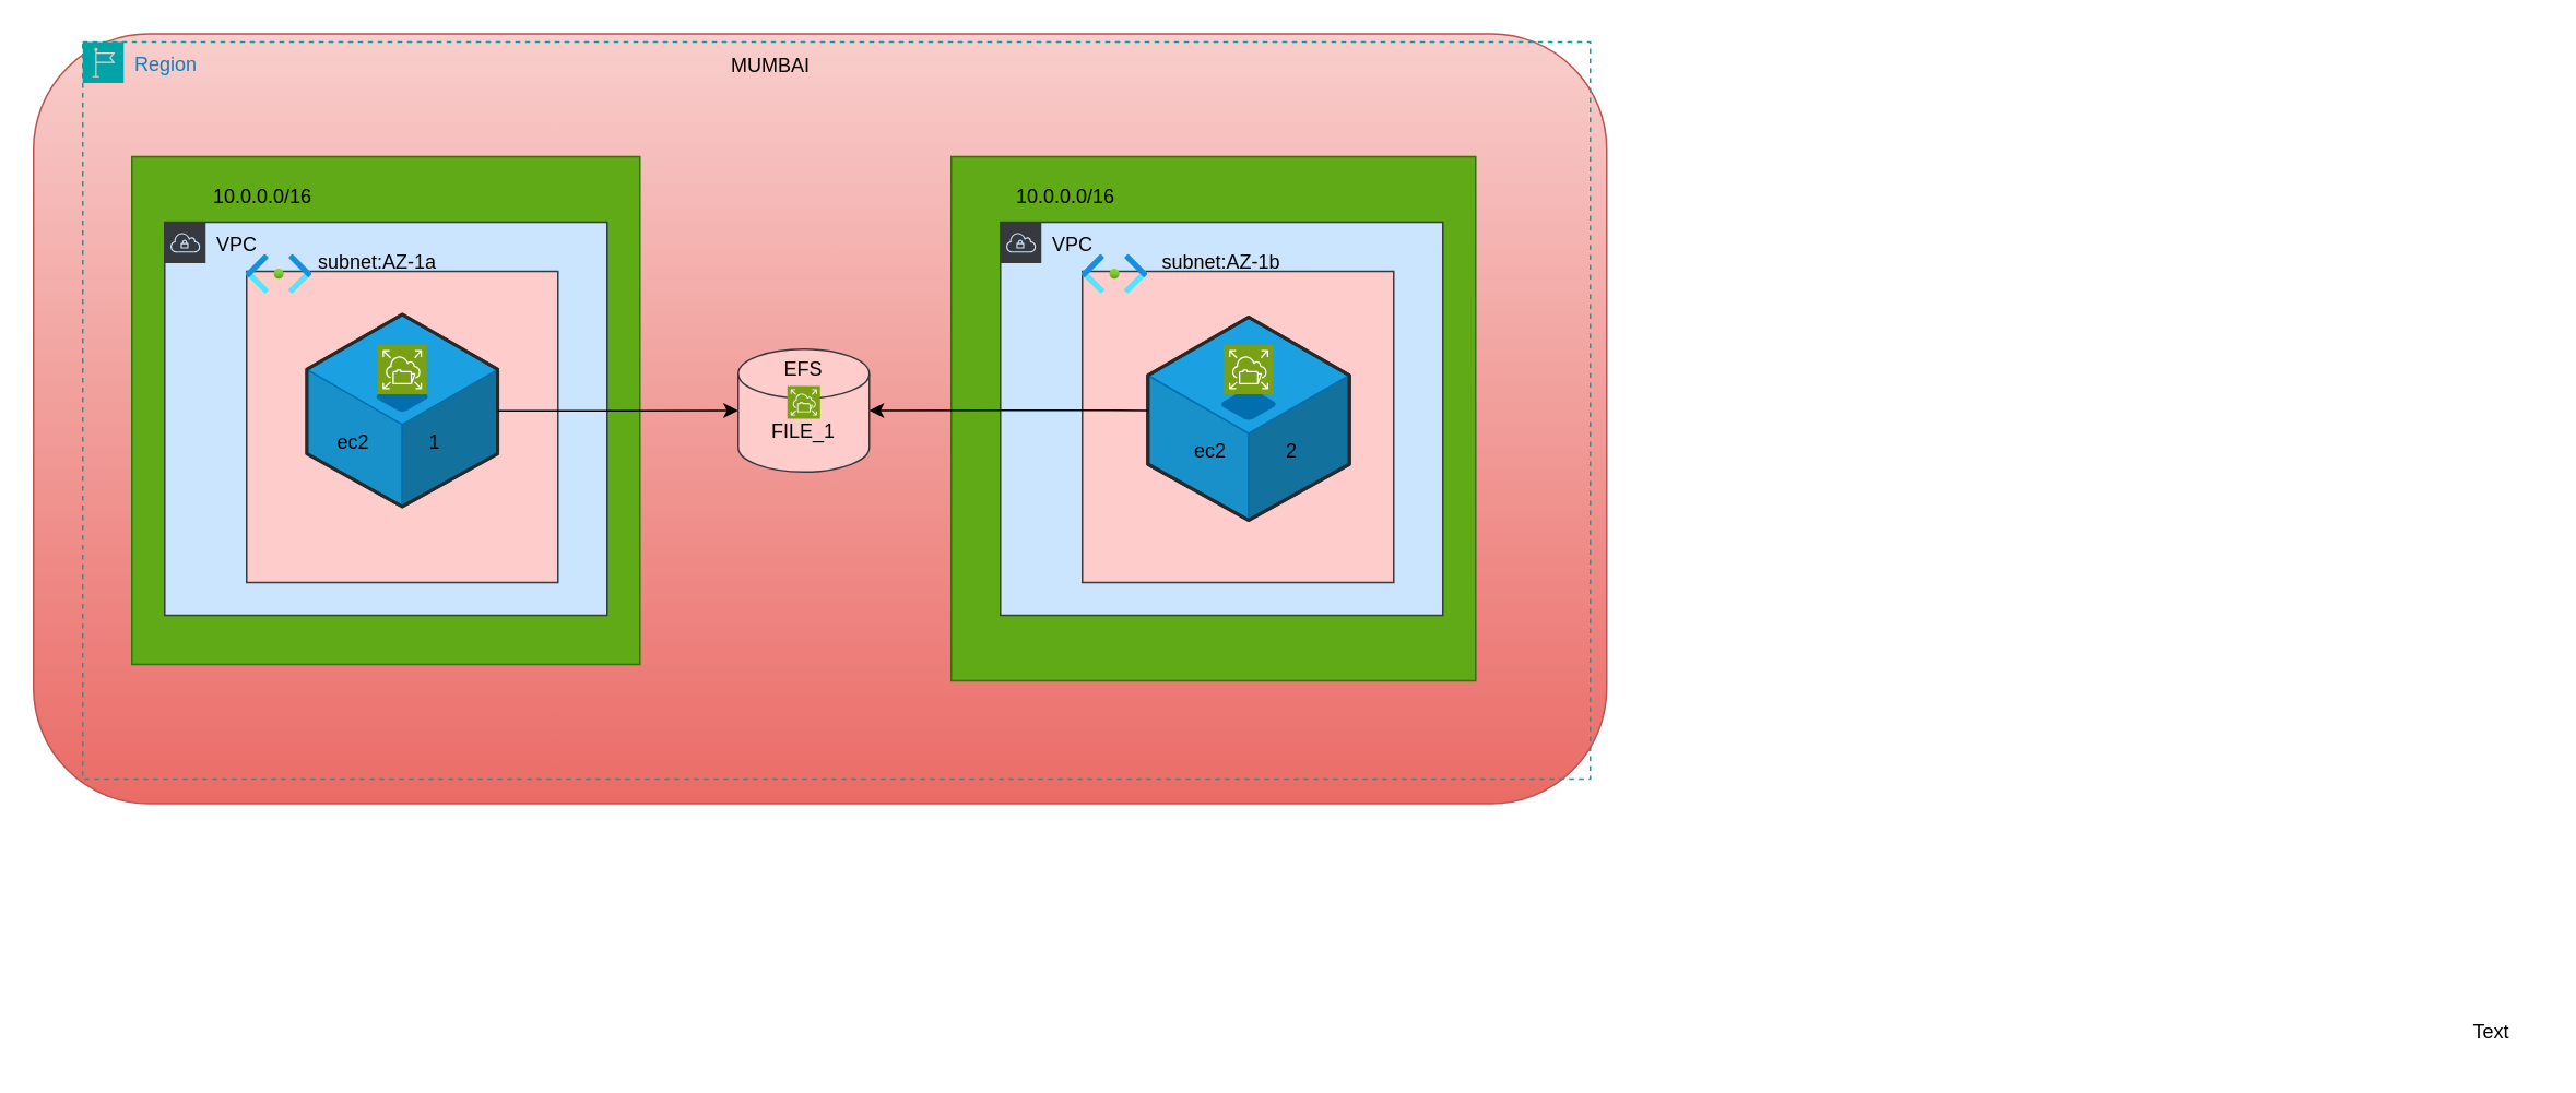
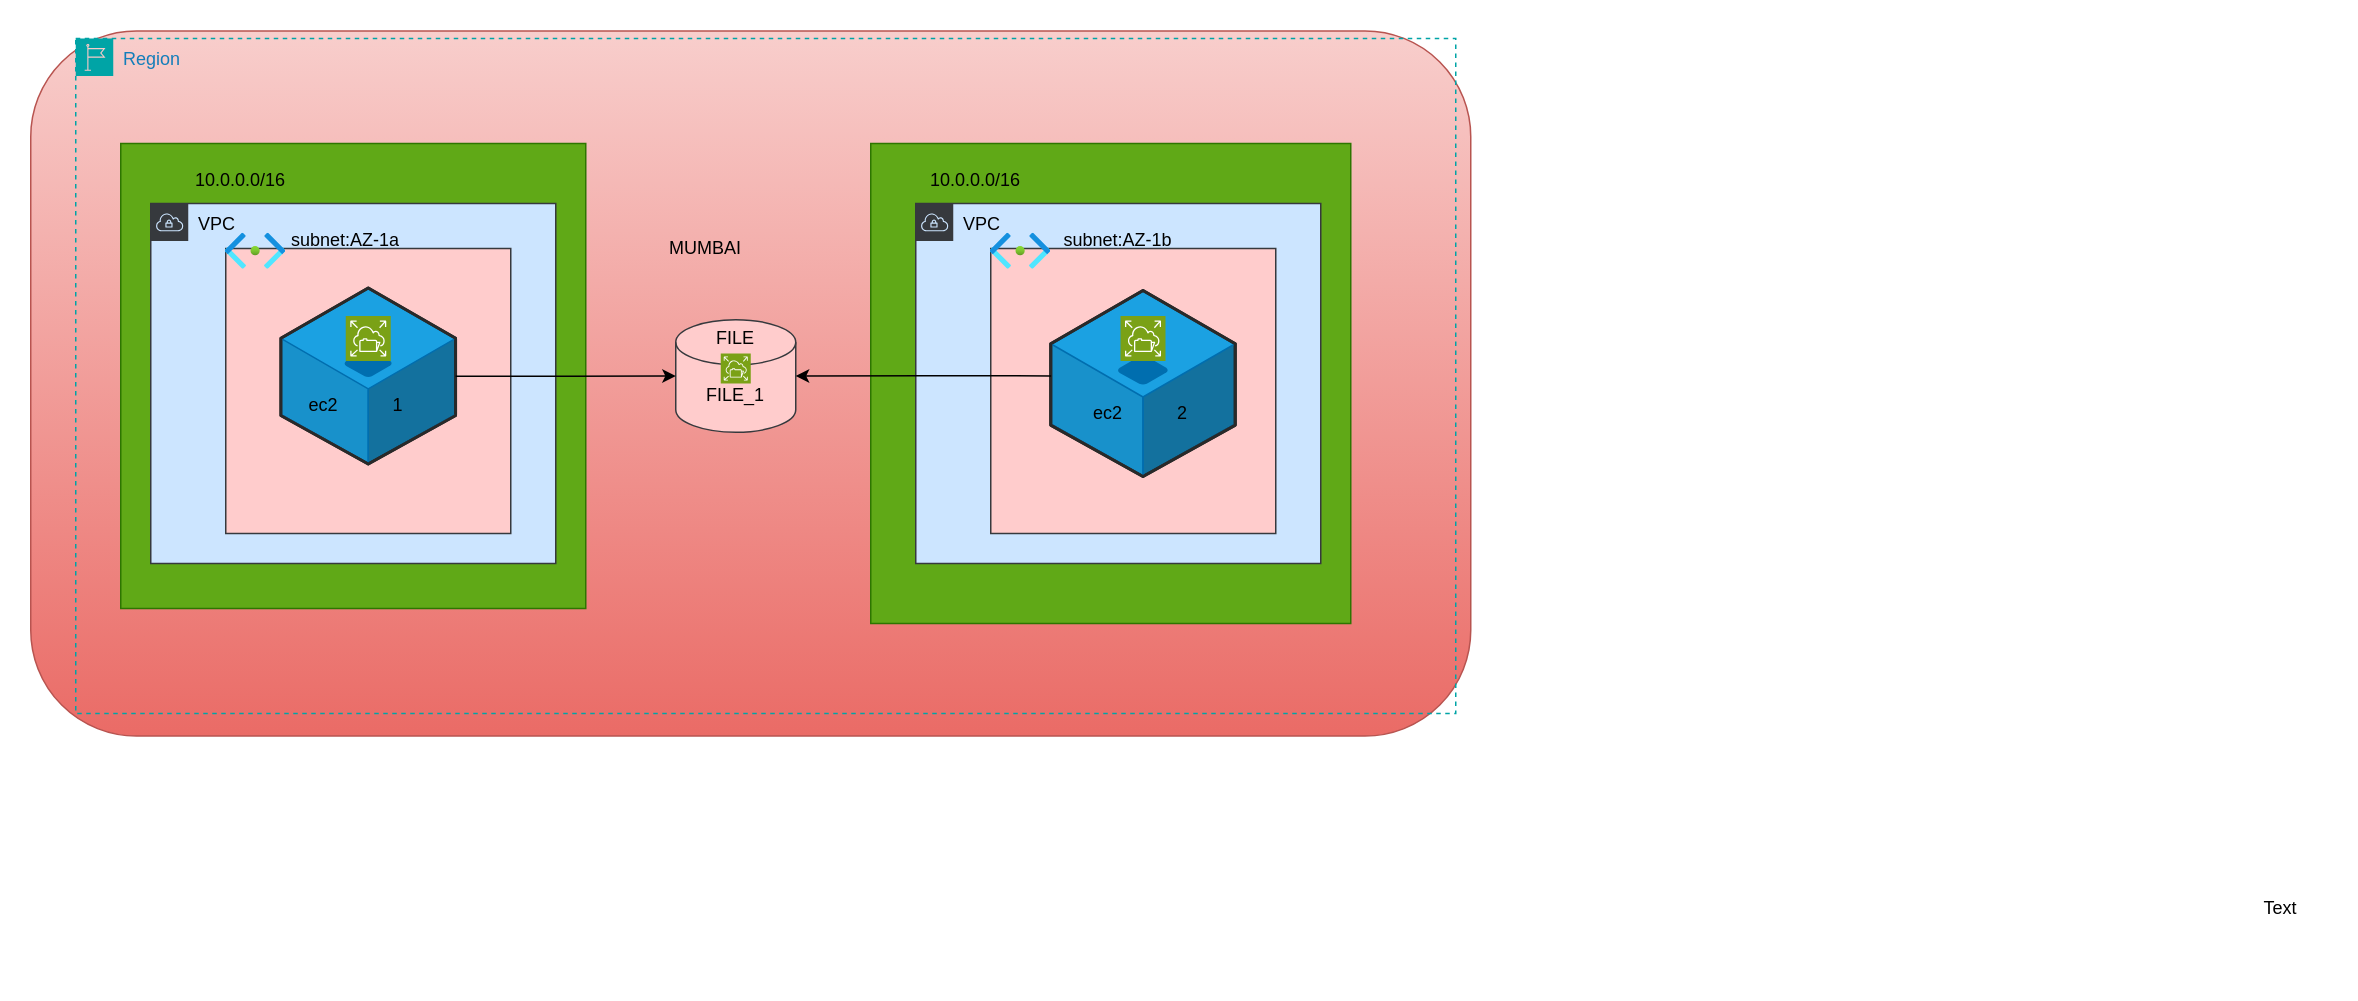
- <mxCell id="28" value="&lt;font style=&quot;color: light-dark(rgb(0, 0, 0), rgb(0, 153, 153));&quot;&gt;MUMBAI&lt;/font&gt;" style="text;html=1;align=center;verticalAlign=middle;whiteSpace=wrap;rounded=0;" vertex="1" parent="1"><mxGeometry x="440" y="25" width="60" height="30" as="geometry" /></mxCell>
+ <mxCell id="28" value="&lt;font style=&quot;color: light-dark(rgb(0, 0, 0), rgb(0, 153, 153));&quot;&gt;MUMBAI&lt;/font&gt;" style="text;html=1;align=center;verticalAlign=middle;whiteSpace=wrap;rounded=0;" vertex="1" parent="1"><mxGeometry x="440" y="150" width="60" height="30" as="geometry" /></mxCell>
- <mxCell id="10" value="EFS" style="text;html=1;align=center;verticalAlign=middle;whiteSpace=wrap;rounded=0;" vertex="1" parent="1"><mxGeometry x="460" y="210" width="60" height="30" as="geometry" /></mxCell>
+ <mxCell id="10" value="FILE" style="text;html=1;align=center;verticalAlign=middle;whiteSpace=wrap;rounded=0;" vertex="1" parent="1"><mxGeometry x="460" y="210" width="60" height="30" as="geometry" /></mxCell>
- <mxCell id="25" value="Text" style="text;html=1;align=center;verticalAlign=middle;whiteSpace=wrap;rounded=0;" vertex="1" parent="1"><mxGeometry x="1490" y="615" width="60" height="30" as="geometry" /></mxCell>
+ <mxCell id="25" value="Text" style="text;html=1;align=center;verticalAlign=middle;whiteSpace=wrap;rounded=0;" vertex="1" parent="1"><mxGeometry x="1490" y="590" width="60" height="30" as="geometry" /></mxCell>
